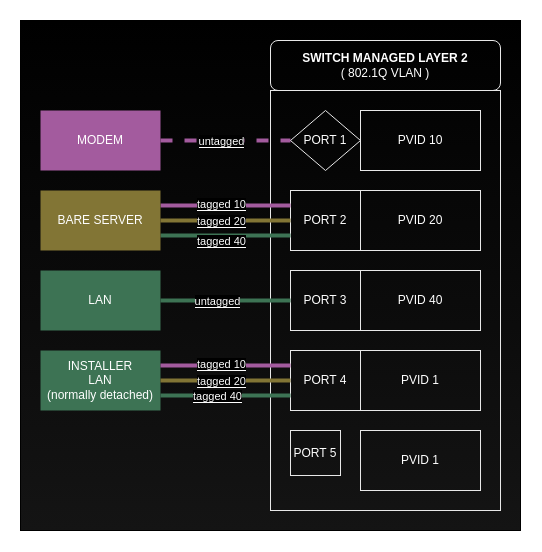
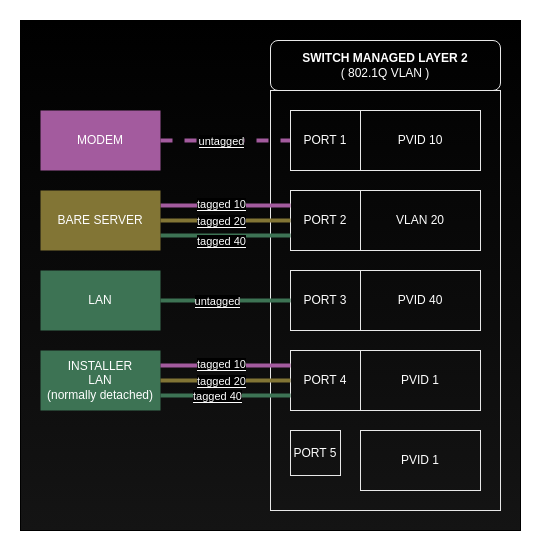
- <mxCell id="8" value="&lt;font color=&quot;#ffffff&quot;&gt;PORT 1&lt;/font&gt;" style="rhombus;whiteSpace=wrap;html=1;fillColor=none;strokeColor=#E8E8E8;" parent="1" vertex="1"><mxGeometry x="290" y="110" width="70" height="60" as="geometry" /></mxCell>
+ <mxCell id="8" value="&lt;font color=&quot;#ffffff&quot;&gt;PORT 1&lt;/font&gt;" style="rounded=0;whiteSpace=wrap;html=1;fillColor=none;strokeColor=#E8E8E8;" parent="1" vertex="1"><mxGeometry x="290" y="110" width="70" height="60" as="geometry" /></mxCell>
- <mxCell id="11" value="&lt;font color=&quot;#ffffff&quot;&gt;PVID 20&lt;br&gt;&lt;/font&gt;" style="rounded=0;whiteSpace=wrap;html=1;fillColor=none;strokeColor=#E8E8E8;" parent="1" vertex="1"><mxGeometry x="360" y="190" width="120" height="60" as="geometry" /></mxCell>
+ <mxCell id="11" value="&lt;font color=&quot;#ffffff&quot;&gt;VLAN 20&lt;br&gt;&lt;/font&gt;" style="rounded=0;whiteSpace=wrap;html=1;fillColor=none;strokeColor=#E8E8E8;" parent="1" vertex="1"><mxGeometry x="360" y="190" width="120" height="60" as="geometry" /></mxCell>
